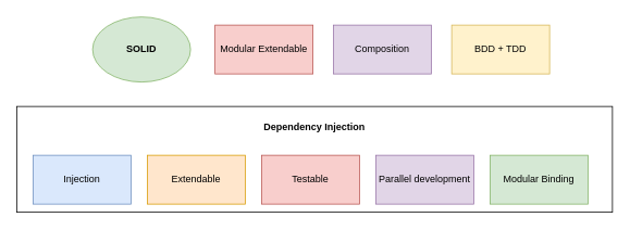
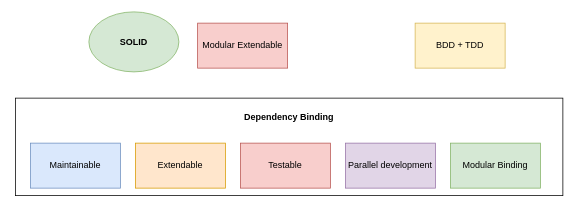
- <mxCell id="8" value="SOLID" style="ellipse;whiteSpace=wrap;html=1;fontStyle=1;fillColor=#d5e8d4;strokeColor=#82b366;" vertex="1" parent="1"><mxGeometry x="113" y="20" width="120" height="80" as="geometry" /></mxCell>
+ <mxCell id="8" value="SOLID" style="ellipse;whiteSpace=wrap;html=1;fontStyle=1;fillColor=#d5e8d4;strokeColor=#82b366;" vertex="1" parent="1"><mxGeometry x="118" y="15" width="120" height="80" as="geometry" /></mxCell>
- <mxCell id="11" value="Composition" style="rounded=0;whiteSpace=wrap;html=1;fillColor=#e1d5e7;strokeColor=#9673a6;" vertex="1" parent="1"><mxGeometry x="408" y="30" width="120" height="60" as="geometry" /></mxCell>
- <mxCell id="9" value="Dependency Injection" style="text;html=1;strokeColor=none;fillColor=none;align=center;verticalAlign=middle;whiteSpace=wrap;rounded=0;fontStyle=1" vertex="1" parent="1"><mxGeometry x="315" y="140" width="140" height="30" as="geometry" /></mxCell>
+ <mxCell id="9" value="Dependency Binding" style="text;html=1;strokeColor=none;fillColor=none;align=center;verticalAlign=middle;whiteSpace=wrap;rounded=0;fontStyle=1" vertex="1" parent="1"><mxGeometry x="315" y="140" width="140" height="30" as="geometry" /></mxCell>
- <mxCell id="3" value="Injection" style="rounded=0;whiteSpace=wrap;html=1;fillColor=#dae8fc;strokeColor=#6c8ebf;" vertex="1" parent="1"><mxGeometry x="40" y="190" width="120" height="60" as="geometry" /></mxCell>
+ <mxCell id="3" value="Maintainable" style="rounded=0;whiteSpace=wrap;html=1;fillColor=#dae8fc;strokeColor=#6c8ebf;" vertex="1" parent="1"><mxGeometry x="40" y="190" width="120" height="60" as="geometry" /></mxCell>
